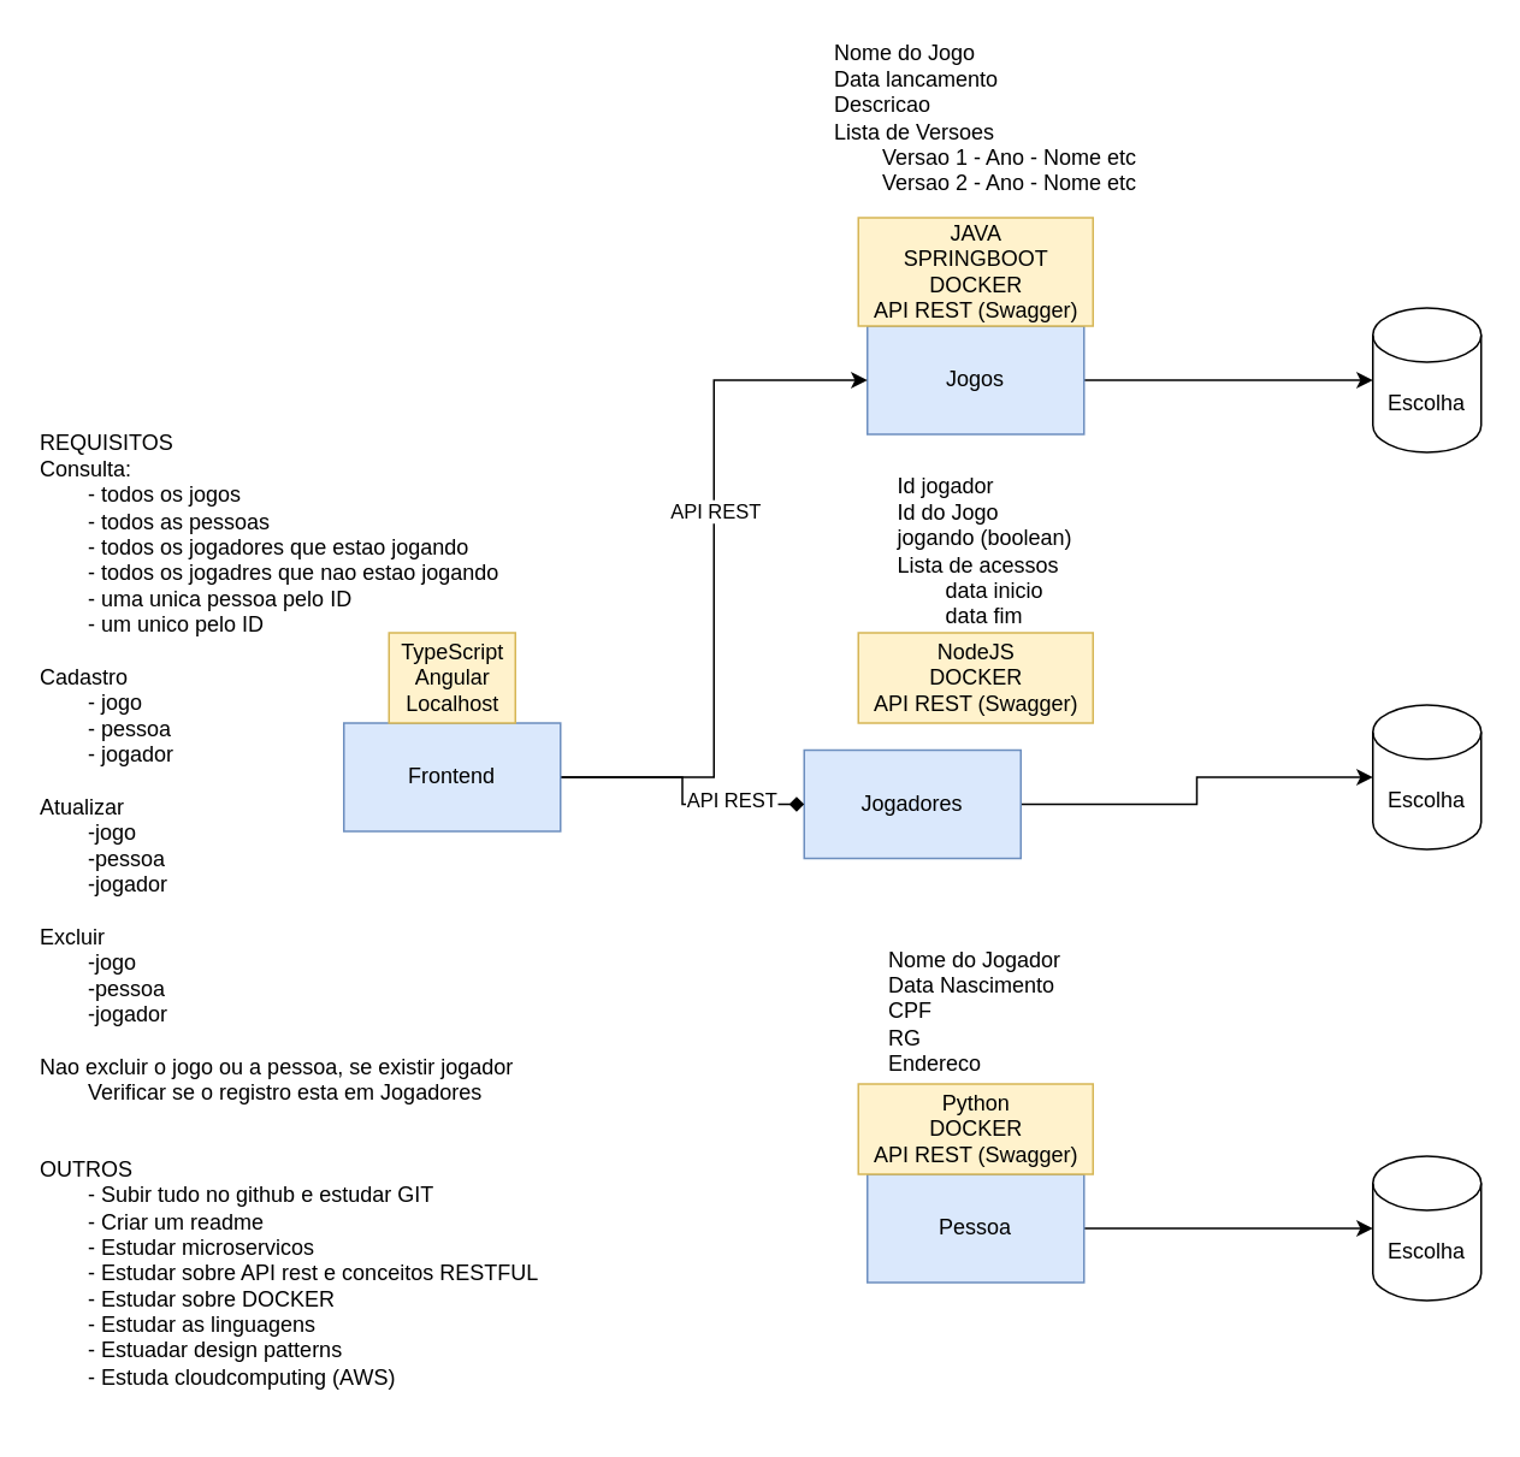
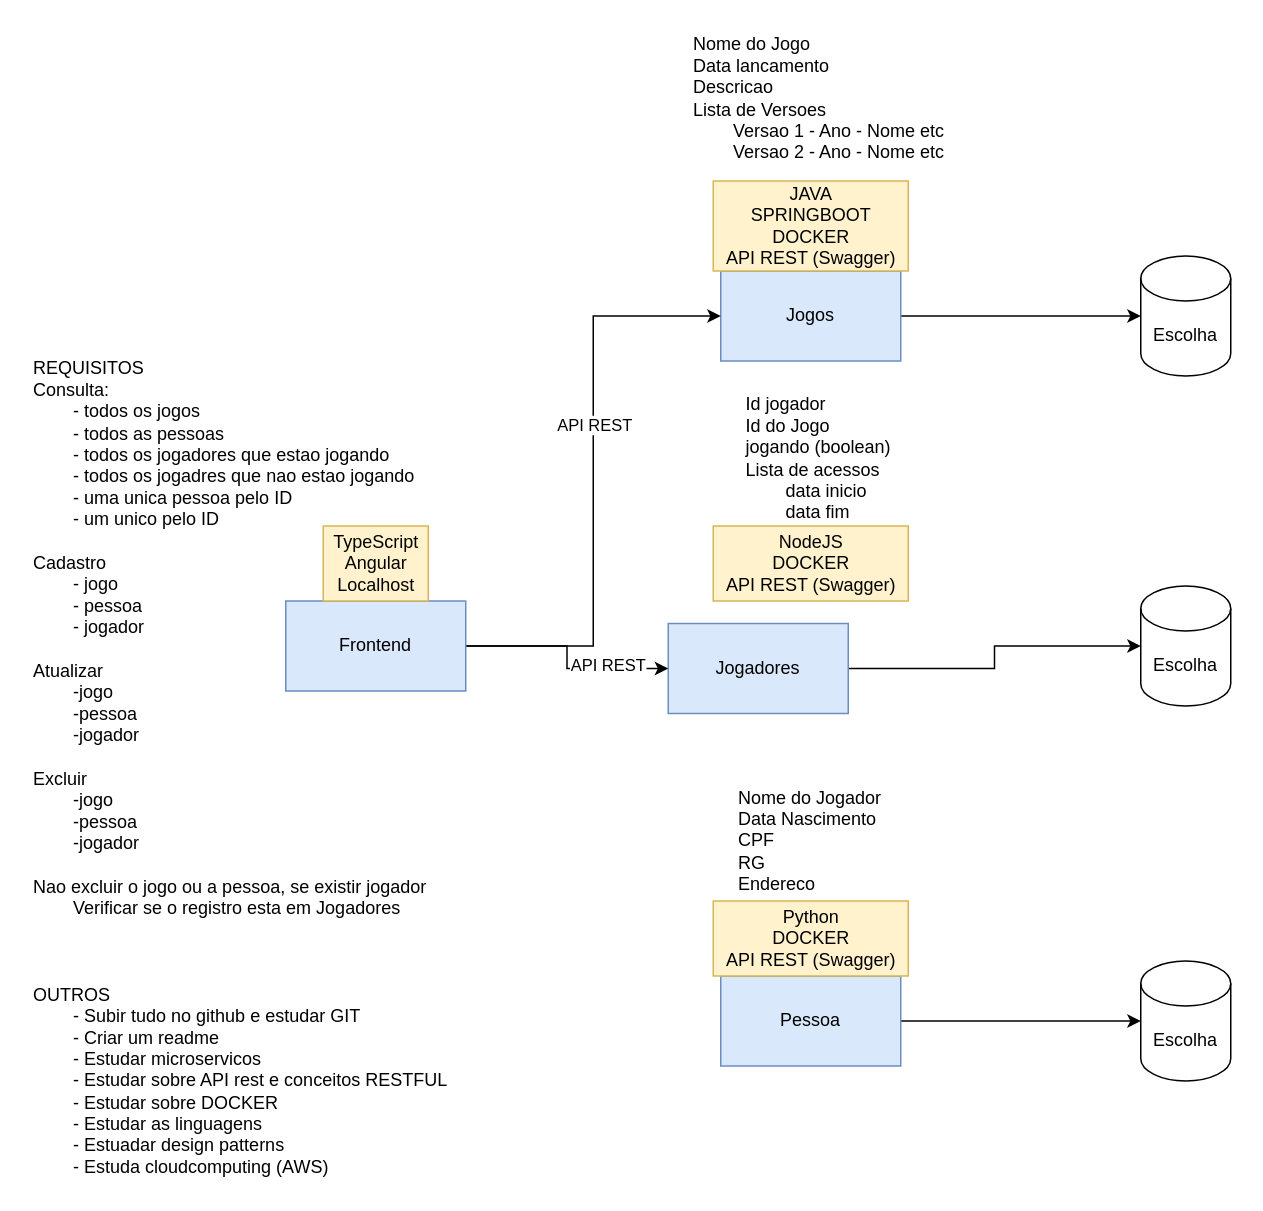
- <mxCell id="19" style="edgeStyle=orthogonalEdgeStyle;rounded=0;orthogonalLoop=1;jettySize=auto;html=1;endArrow=diamond;" parent="1" source="21" target="11" edge="1"><mxGeometry relative="1" as="geometry" /></mxCell>
+ <mxCell id="19" style="edgeStyle=orthogonalEdgeStyle;rounded=0;orthogonalLoop=1;jettySize=auto;html=1;" parent="1" source="21" target="11" edge="1"><mxGeometry relative="1" as="geometry" /></mxCell>
- <mxCell id="24" value="OUTROS&lt;br&gt;&lt;span style=&quot;white-space: pre;&quot;&gt;&#09;&lt;/span&gt;- Subir tudo no github e estudar GIT&lt;br&gt;&lt;span style=&quot;white-space: pre;&quot;&gt;&#09;&lt;/span&gt;- Criar um readme&lt;br&gt;&lt;span style=&quot;white-space: pre;&quot;&gt;&#09;&lt;/span&gt;- Estudar microservicos&lt;br&gt;&lt;span style=&quot;white-space: pre;&quot;&gt;&#09;&lt;/span&gt;- Estudar sobre API rest e conceitos RESTFUL&lt;br&gt;&lt;span style=&quot;white-space: pre;&quot;&gt;&#09;&lt;/span&gt;- Estudar sobre DOCKER&lt;br&gt;&lt;span style=&quot;white-space: pre;&quot;&gt;&#09;&lt;/span&gt;- Estudar as linguagens&lt;br&gt;&lt;span style=&quot;white-space: pre;&quot;&gt;&#09;&lt;/span&gt;- Estuadar design patterns&lt;br&gt;&lt;span style=&quot;white-space: pre;&quot;&gt;&#09;&lt;/span&gt;- Estuda cloudcomputing (AWS)" style="text;html=1;align=left;verticalAlign=middle;resizable=0;points=[];autosize=1;strokeColor=none;fillColor=none;" parent="1" vertex="1"><mxGeometry x="20" y="640" width="290" height="130" as="geometry" /></mxCell>
+ <mxCell id="24" value="OUTROS&lt;br&gt;&lt;span style=&quot;white-space: pre;&quot;&gt;&#09;&lt;/span&gt;- Subir tudo no github e estudar GIT&lt;br&gt;&lt;span style=&quot;white-space: pre;&quot;&gt;&#09;&lt;/span&gt;- Criar um readme&lt;br&gt;&lt;span style=&quot;white-space: pre;&quot;&gt;&#09;&lt;/span&gt;- Estudar microservicos&lt;br&gt;&lt;span style=&quot;white-space: pre;&quot;&gt;&#09;&lt;/span&gt;- Estudar sobre API rest e conceitos RESTFUL&lt;br&gt;&lt;span style=&quot;white-space: pre;&quot;&gt;&#09;&lt;/span&gt;- Estudar sobre DOCKER&lt;br&gt;&lt;span style=&quot;white-space: pre;&quot;&gt;&#09;&lt;/span&gt;- Estudar as linguagens&lt;br&gt;&lt;span style=&quot;white-space: pre;&quot;&gt;&#09;&lt;/span&gt;- Estuadar design patterns&lt;br&gt;&lt;span style=&quot;white-space: pre;&quot;&gt;&#09;&lt;/span&gt;- Estuda cloudcomputing (AWS)" style="text;html=1;align=left;verticalAlign=middle;resizable=0;points=[];autosize=1;strokeColor=none;fillColor=none;" parent="1" vertex="1"><mxGeometry x="20" y="655" width="290" height="130" as="geometry" /></mxCell>
